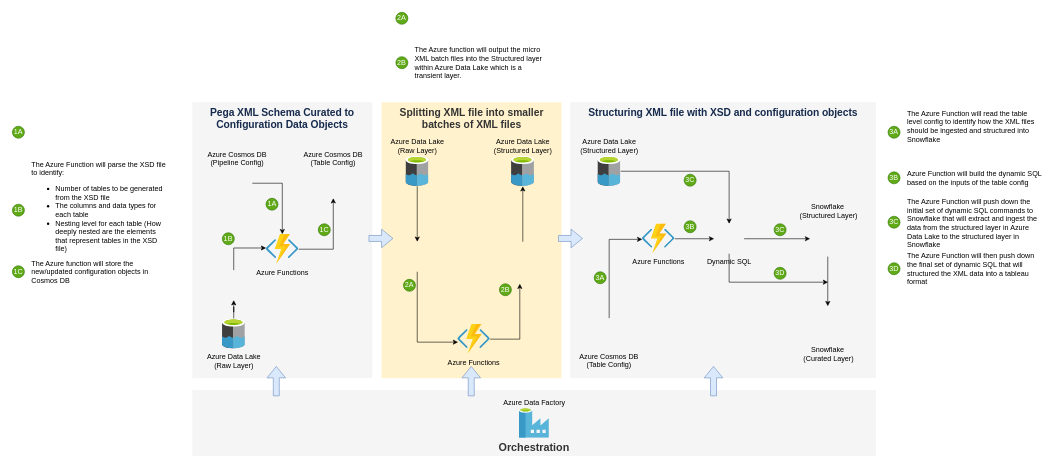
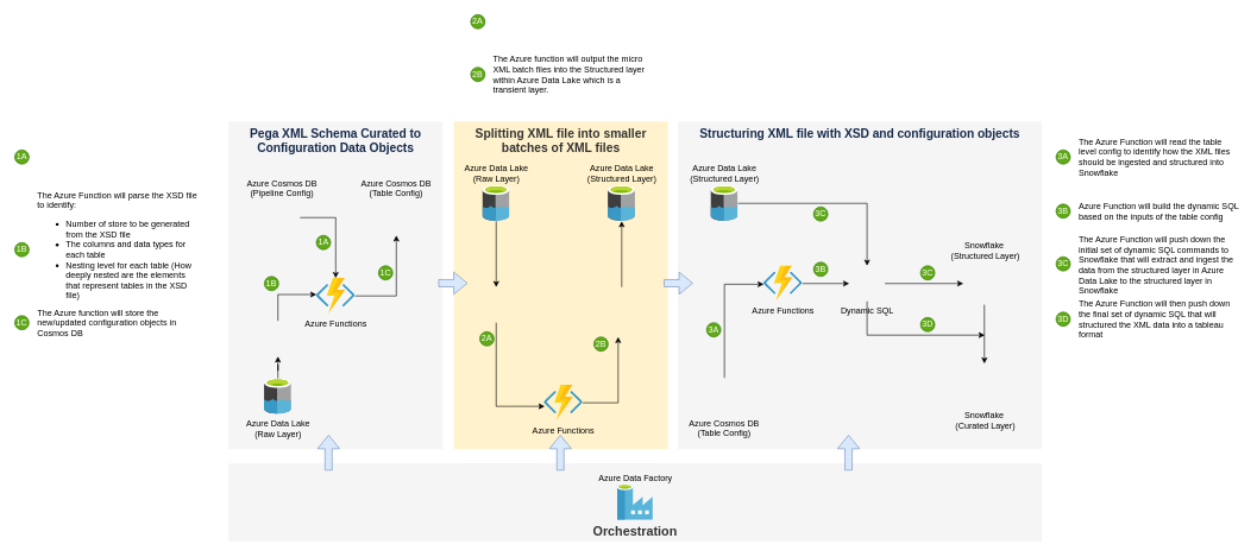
- <mxCell id="21" value="The Azure Function will read the table level config to identify how the XML files should be ingested and structured into Snowflake" style="text;html=1;strokeColor=none;fillColor=none;align=left;verticalAlign=middle;whiteSpace=wrap;rounded=0;" parent="1" vertex="1"><mxGeometry x="1510" y="180" width="230" height="60" as="geometry" /></mxCell>
+ <mxCell id="21" value="The Azure Function will read the table level config to identify how the XML files should be ingested and structured into Snowflake" style="text;html=1;strokeColor=none;fillColor=none;align=left;verticalAlign=middle;whiteSpace=wrap;rounded=0;" parent="1" vertex="1"><mxGeometry x="1510" y="190" width="230" height="60" as="geometry" /></mxCell>
- <mxCell id="63" value="The Azure Function will parse the XSD file to identify:&lt;br&gt;&lt;ul&gt;&lt;li&gt;Number of tables to be generated from the XSD file&lt;/li&gt;&lt;li&gt;The columns and data types for each table&lt;/li&gt;&lt;li&gt;Nesting level for each table (How deeply nested are the elements that represent tables in the XSD file)&lt;/li&gt;&lt;/ul&gt;" style="text;html=1;strokeColor=none;fillColor=none;align=left;verticalAlign=middle;whiteSpace=wrap;rounded=0;" parent="1" vertex="1"><mxGeometry x="50" y="320" width="230" height="60" as="geometry" /></mxCell>
+ <mxCell id="63" value="The Azure Function will parse the XSD file to identify:&lt;br&gt;&lt;ul&gt;&lt;li&gt;Number of store to be generated from the XSD file&lt;/li&gt;&lt;li&gt;The columns and data types for each table&lt;/li&gt;&lt;li&gt;Nesting level for each table (How deeply nested are the elements that represent tables in the XSD file)&lt;/li&gt;&lt;/ul&gt;" style="text;html=1;strokeColor=none;fillColor=none;align=left;verticalAlign=middle;whiteSpace=wrap;rounded=0;" parent="1" vertex="1"><mxGeometry x="50" y="320" width="230" height="60" as="geometry" /></mxCell>
